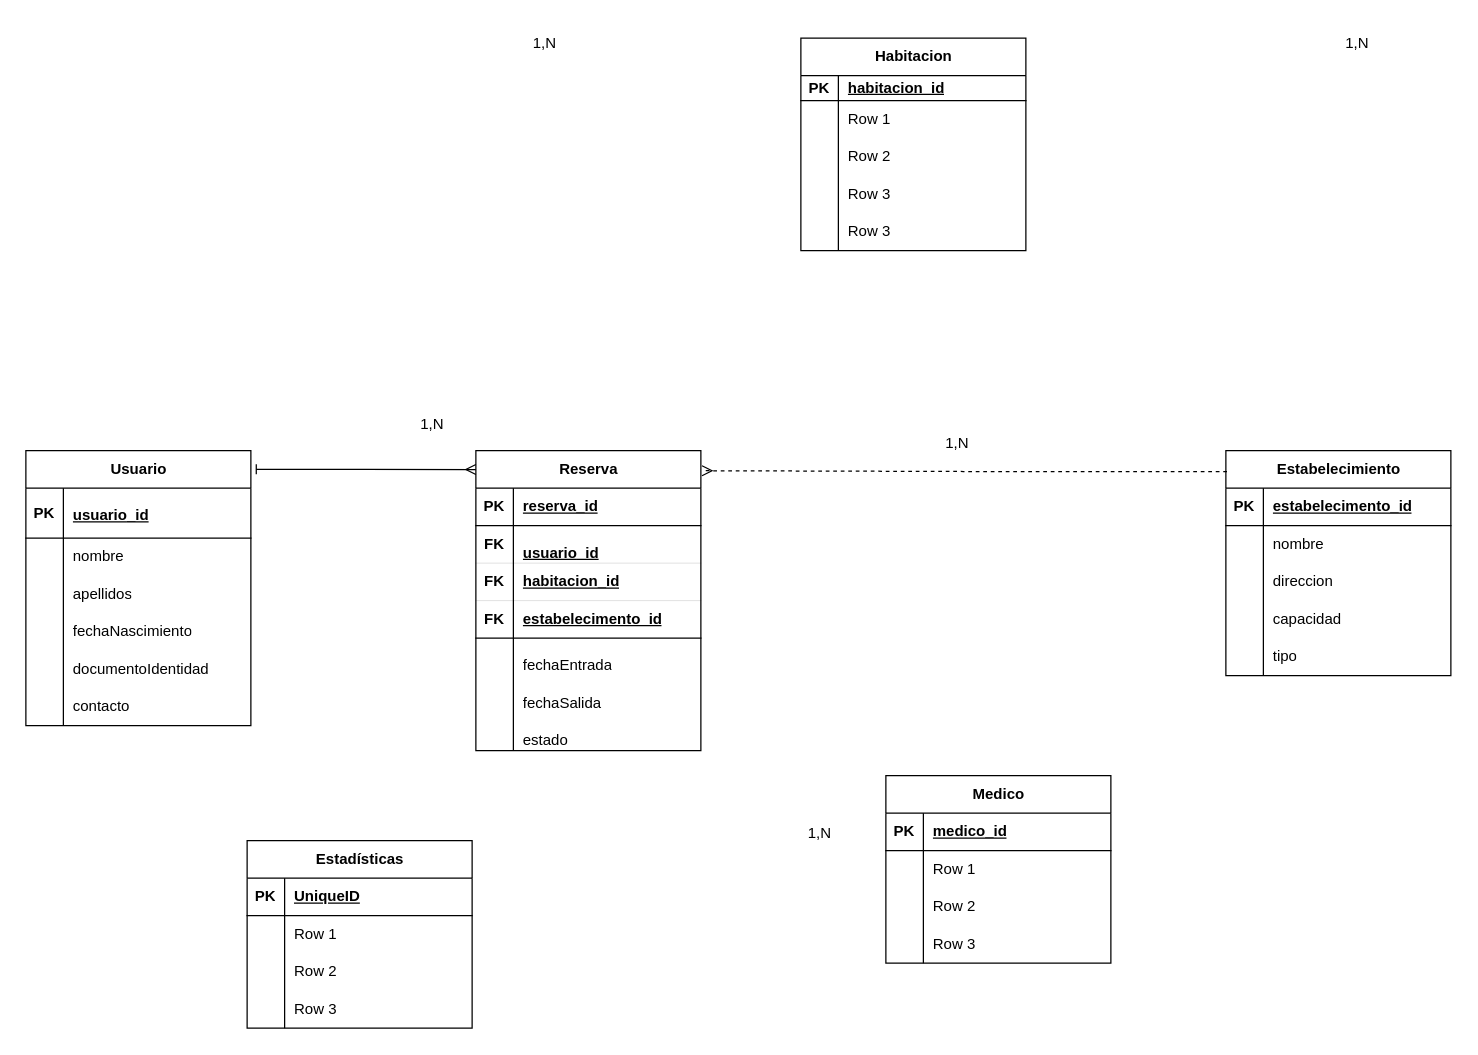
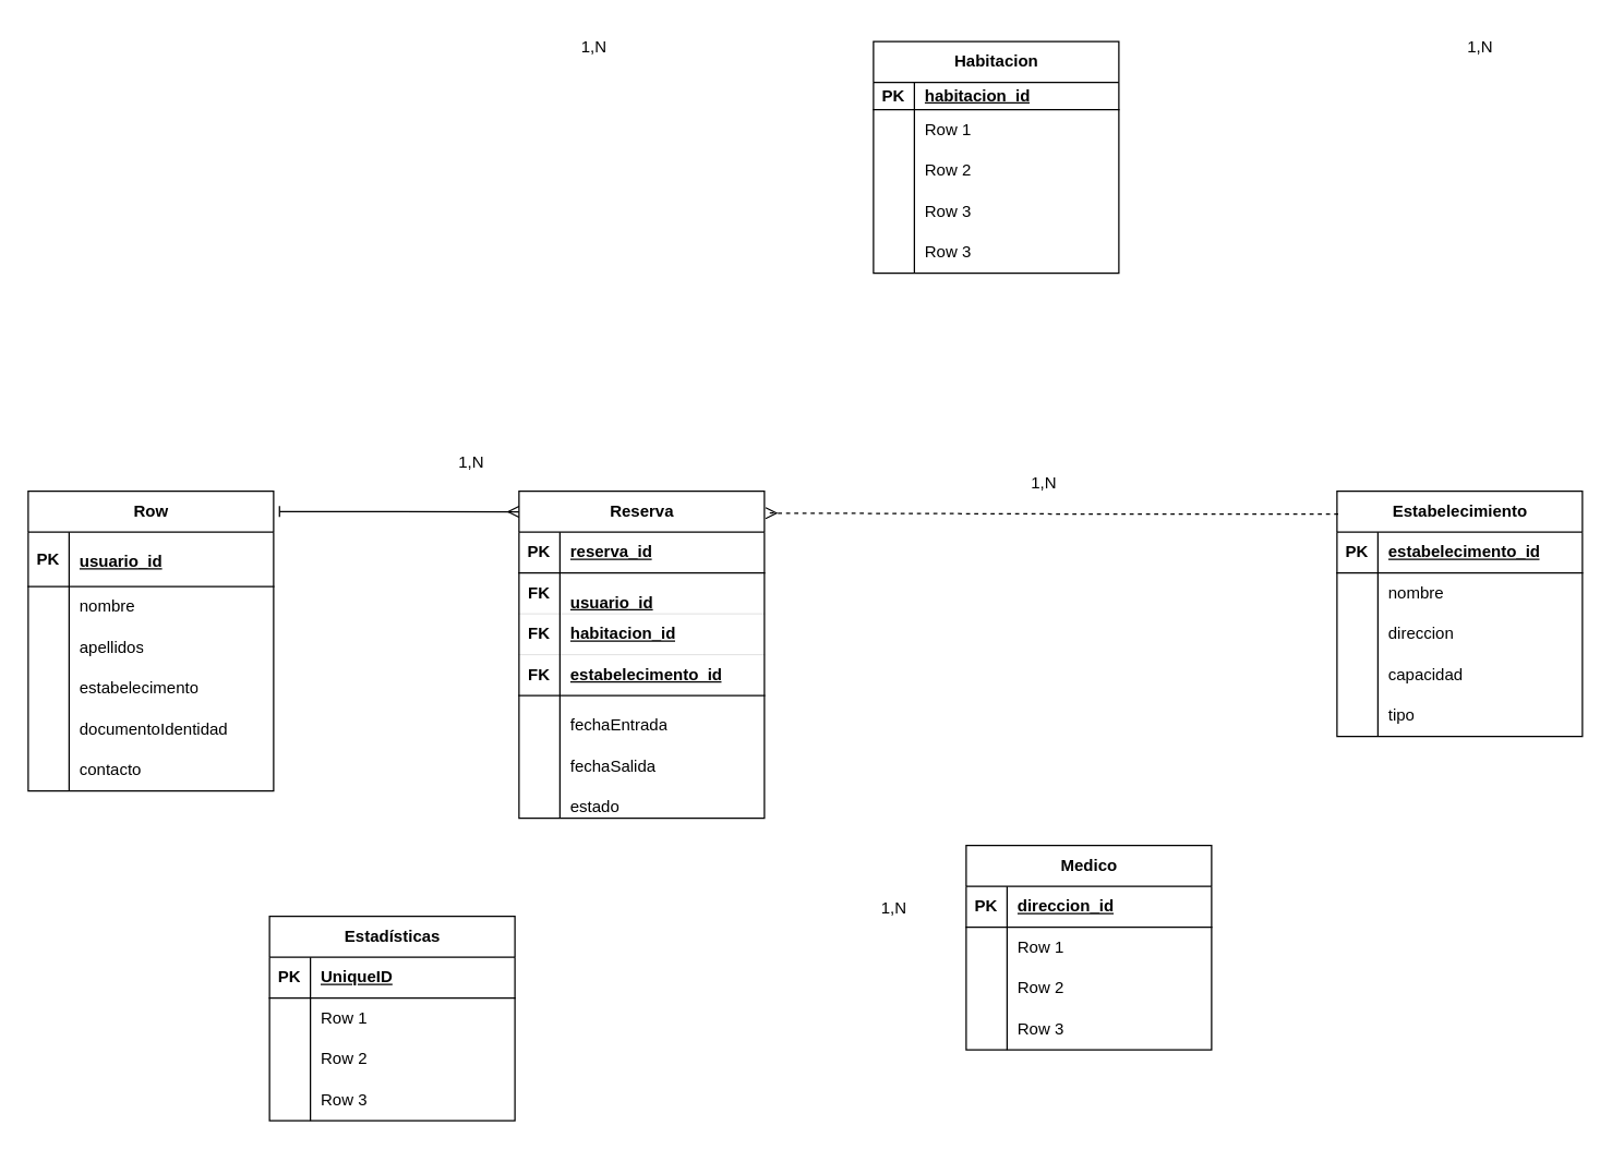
- <mxCell id="2" value="Usuario" style="shape=table;startSize=30;container=1;collapsible=1;childLayout=tableLayout;fixedRows=1;rowLines=0;fontStyle=1;align=center;resizeLast=1;html=1;" parent="1" vertex="1"><mxGeometry x="20" y="360" width="180" height="220" as="geometry" /></mxCell>
+ <mxCell id="2" value="Row" style="shape=table;startSize=30;container=1;collapsible=1;childLayout=tableLayout;fixedRows=1;rowLines=0;fontStyle=1;align=center;resizeLast=1;html=1;" parent="1" vertex="1"><mxGeometry x="20" y="360" width="180" height="220" as="geometry" /></mxCell>
- <mxCell id="14" value="fechaNascimiento" style="shape=partialRectangle;connectable=0;fillColor=none;top=0;left=0;bottom=0;right=0;align=left;spacingLeft=6;overflow=hidden;whiteSpace=wrap;html=1;" parent="12" vertex="1"><mxGeometry x="30" width="150" height="30" as="geometry"><mxRectangle width="150" height="30" as="alternateBounds" /></mxGeometry></mxCell>
+ <mxCell id="14" value="estabelecimento" style="shape=partialRectangle;connectable=0;fillColor=none;top=0;left=0;bottom=0;right=0;align=left;spacingLeft=6;overflow=hidden;whiteSpace=wrap;html=1;" parent="12" vertex="1"><mxGeometry x="30" width="150" height="30" as="geometry"><mxRectangle width="150" height="30" as="alternateBounds" /></mxGeometry></mxCell>
- <mxCell id="78" value="medico_id" style="shape=partialRectangle;connectable=0;fillColor=none;top=0;left=0;bottom=0;right=0;align=left;spacingLeft=6;fontStyle=5;overflow=hidden;whiteSpace=wrap;html=1;" vertex="1" parent="76"><mxGeometry x="30" width="150" height="30" as="geometry"><mxRectangle width="150" height="30" as="alternateBounds" /></mxGeometry></mxCell>
+ <mxCell id="78" value="direccion_id" style="shape=partialRectangle;connectable=0;fillColor=none;top=0;left=0;bottom=0;right=0;align=left;spacingLeft=6;fontStyle=5;overflow=hidden;whiteSpace=wrap;html=1;" vertex="1" parent="76"><mxGeometry x="30" width="150" height="30" as="geometry"><mxRectangle width="150" height="30" as="alternateBounds" /></mxGeometry></mxCell>
